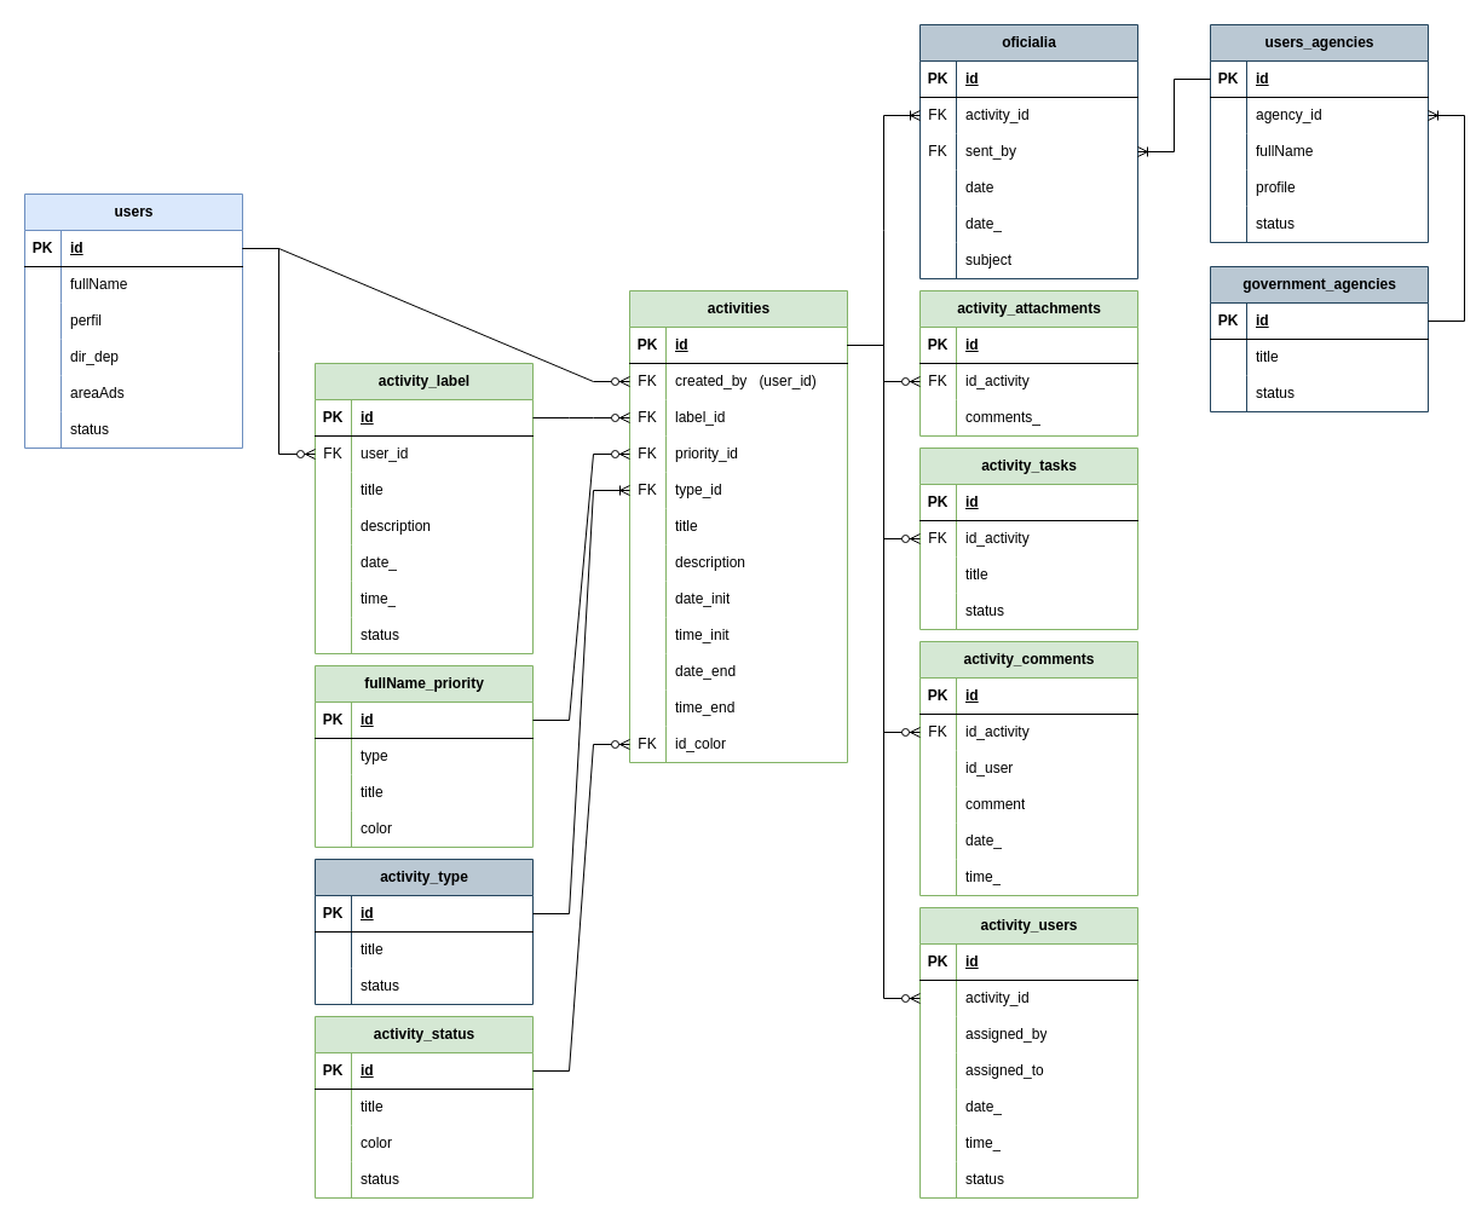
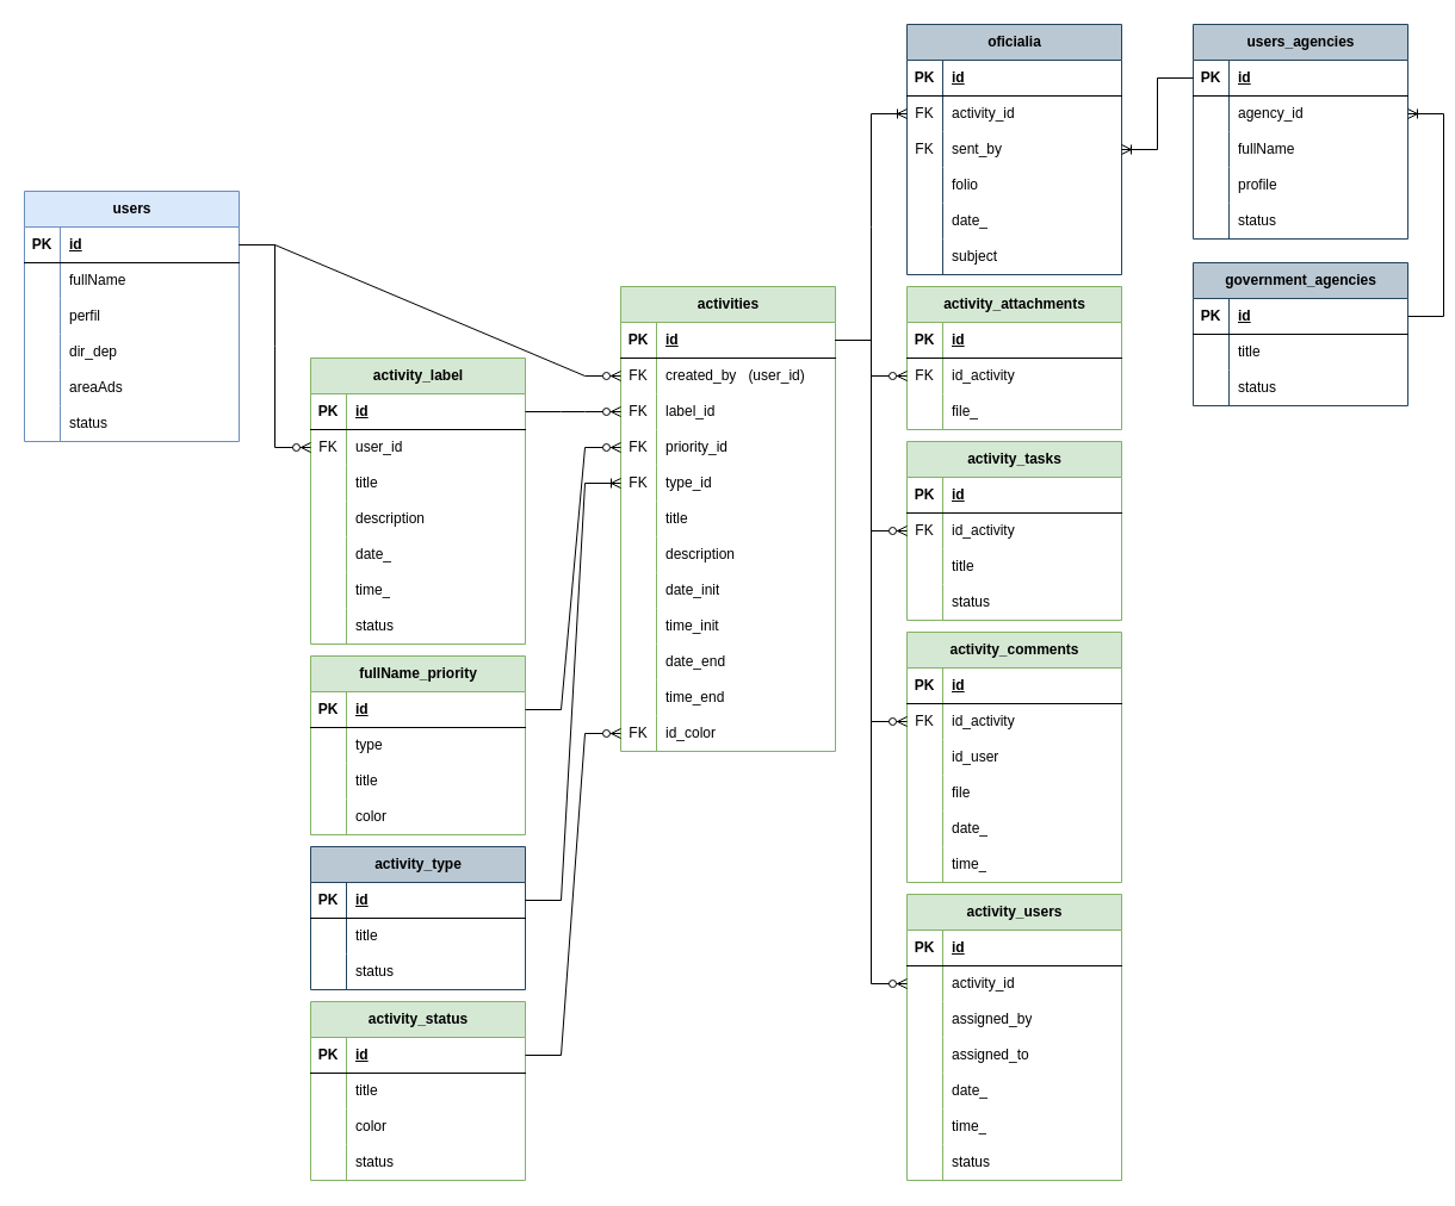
- <mxCell id="202" value="date" style="shape=partialRectangle;connectable=0;fillColor=none;top=0;left=0;bottom=0;right=0;align=left;spacingLeft=6;overflow=hidden;whiteSpace=wrap;html=1;" parent="200" vertex="1"><mxGeometry x="30" width="150" height="30" as="geometry"><mxRectangle width="150" height="30" as="alternateBounds" /></mxGeometry></mxCell>
+ <mxCell id="202" value="folio" style="shape=partialRectangle;connectable=0;fillColor=none;top=0;left=0;bottom=0;right=0;align=left;spacingLeft=6;overflow=hidden;whiteSpace=wrap;html=1;" parent="200" vertex="1"><mxGeometry x="30" width="150" height="30" as="geometry"><mxRectangle width="150" height="30" as="alternateBounds" /></mxGeometry></mxCell>
- <mxCell id="99" value="comments_" style="shape=partialRectangle;connectable=0;fillColor=none;top=0;left=0;bottom=0;right=0;align=left;spacingLeft=6;overflow=hidden;whiteSpace=wrap;html=1;" parent="97" vertex="1"><mxGeometry x="30" width="150" height="30" as="geometry"><mxRectangle width="150" height="30" as="alternateBounds" /></mxGeometry></mxCell>
+ <mxCell id="99" value="file_" style="shape=partialRectangle;connectable=0;fillColor=none;top=0;left=0;bottom=0;right=0;align=left;spacingLeft=6;overflow=hidden;whiteSpace=wrap;html=1;" parent="97" vertex="1"><mxGeometry x="30" width="150" height="30" as="geometry"><mxRectangle width="150" height="30" as="alternateBounds" /></mxGeometry></mxCell>
- <mxCell id="83" value="comment" style="shape=partialRectangle;connectable=0;fillColor=none;top=0;left=0;bottom=0;right=0;align=left;spacingLeft=6;overflow=hidden;whiteSpace=wrap;html=1;" parent="81" vertex="1"><mxGeometry x="30" width="150" height="30" as="geometry"><mxRectangle width="150" height="30" as="alternateBounds" /></mxGeometry></mxCell>
+ <mxCell id="83" value="file" style="shape=partialRectangle;connectable=0;fillColor=none;top=0;left=0;bottom=0;right=0;align=left;spacingLeft=6;overflow=hidden;whiteSpace=wrap;html=1;" parent="81" vertex="1"><mxGeometry x="30" width="150" height="30" as="geometry"><mxRectangle width="150" height="30" as="alternateBounds" /></mxGeometry></mxCell>
